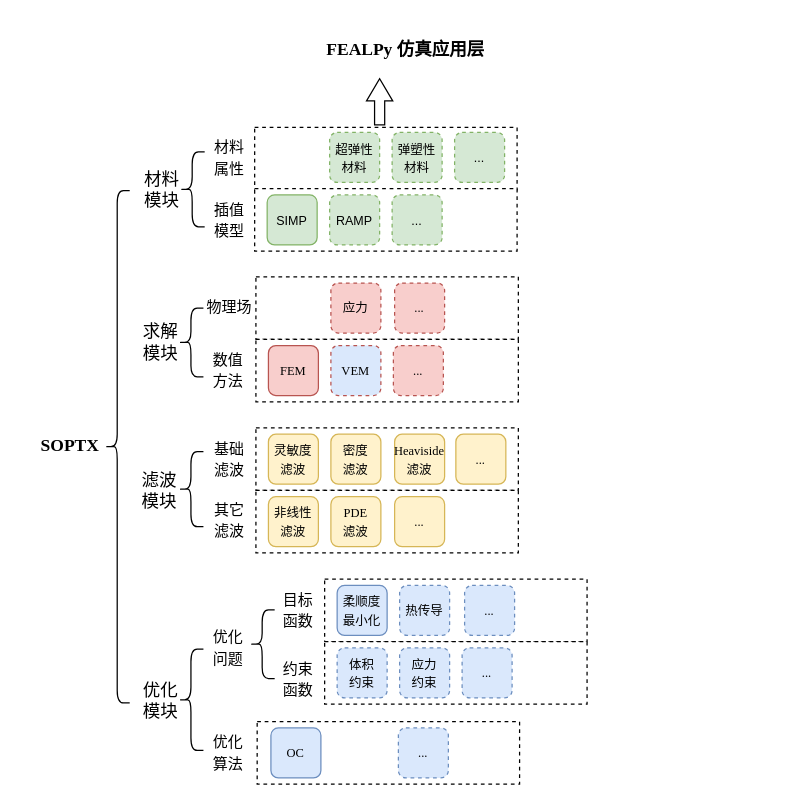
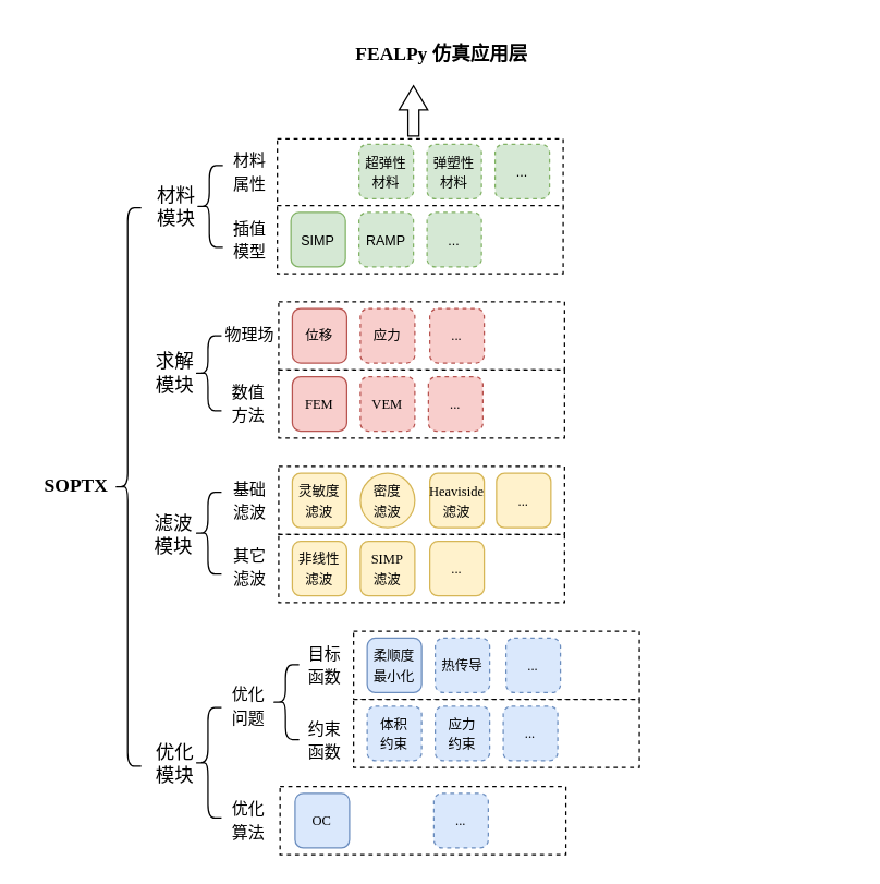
+ <mxCell id="47" value="&lt;span style=&quot;font-size: 10px;&quot;&gt;位移&lt;/span&gt;" style="rounded=1;whiteSpace=wrap;html=1;fillColor=#f8cecc;strokeColor=#b85450;align=center;verticalAlign=middle;fontFamily=Times New Roman;fontSize=12;fontColor=default;" parent="45" vertex="1"><mxGeometry x="72" y="5" width="40" height="40" as="geometry" /></mxCell>
- <mxCell id="55" value="&lt;span style=&quot;font-size: 10px;&quot;&gt;VEM&lt;/span&gt;" style="rounded=1;whiteSpace=wrap;html=1;fillColor=#dae8fc;strokeColor=#b85450;align=center;dashed=1;verticalAlign=middle;fontFamily=Times New Roman;fontSize=12;fontColor=default;" parent="45" vertex="1"><mxGeometry x="122" y="55" width="40" height="40" as="geometry" /></mxCell>
+ <mxCell id="55" value="&lt;span style=&quot;font-size: 10px;&quot;&gt;VEM&lt;/span&gt;" style="rounded=1;whiteSpace=wrap;html=1;fillColor=#f8cecc;strokeColor=#b85450;align=center;dashed=1;verticalAlign=middle;fontFamily=Times New Roman;fontSize=12;fontColor=default;" parent="45" vertex="1"><mxGeometry x="122" y="55" width="40" height="40" as="geometry" /></mxCell>
- <mxCell id="12" value="&lt;span style=&quot;font-size: 10px;&quot;&gt;密度&lt;/span&gt;&lt;div&gt;&lt;span style=&quot;font-size: 10px;&quot;&gt;滤波&lt;/span&gt;&lt;/div&gt;" style="rounded=1;whiteSpace=wrap;html=1;fillColor=#fff2cc;strokeColor=#d6b656;align=center;verticalAlign=middle;fontFamily=Times New Roman;fontSize=12;fontColor=default;" parent="1" vertex="1"><mxGeometry x="264" y="347" width="40" height="40" as="geometry" /></mxCell>
+ <mxCell id="12" value="&lt;span style=&quot;font-size: 10px;&quot;&gt;密度&lt;/span&gt;&lt;div&gt;&lt;span style=&quot;font-size: 10px;&quot;&gt;滤波&lt;/span&gt;&lt;/div&gt;" style="ellipse;whiteSpace=wrap;html=1;fillColor=#fff2cc;strokeColor=#d6b656;align=center;verticalAlign=middle;fontFamily=Times New Roman;fontSize=12;fontColor=default;" parent="1" vertex="1"><mxGeometry x="264" y="347" width="40" height="40" as="geometry" /></mxCell>
- <mxCell id="59" value="&lt;span style=&quot;font-size: 10px;&quot;&gt;PDE&lt;/span&gt;&lt;br&gt;&lt;div&gt;&lt;span style=&quot;font-size: 10px;&quot;&gt;滤波&lt;/span&gt;&lt;/div&gt;" style="rounded=1;whiteSpace=wrap;html=1;fillColor=#fff2cc;strokeColor=#d6b656;align=center;verticalAlign=middle;fontFamily=Times New Roman;fontSize=12;fontColor=default;" parent="1" vertex="1"><mxGeometry x="264" y="397" width="40" height="40" as="geometry" /></mxCell>
+ <mxCell id="59" value="&lt;span style=&quot;font-size: 10px;&quot;&gt;SIMP&lt;/span&gt;&lt;br&gt;&lt;div&gt;&lt;span style=&quot;font-size: 10px;&quot;&gt;滤波&lt;/span&gt;&lt;/div&gt;" style="rounded=1;whiteSpace=wrap;html=1;fillColor=#fff2cc;strokeColor=#d6b656;align=center;verticalAlign=middle;fontFamily=Times New Roman;fontSize=12;fontColor=default;" parent="1" vertex="1"><mxGeometry x="264" y="397" width="40" height="40" as="geometry" /></mxCell>
